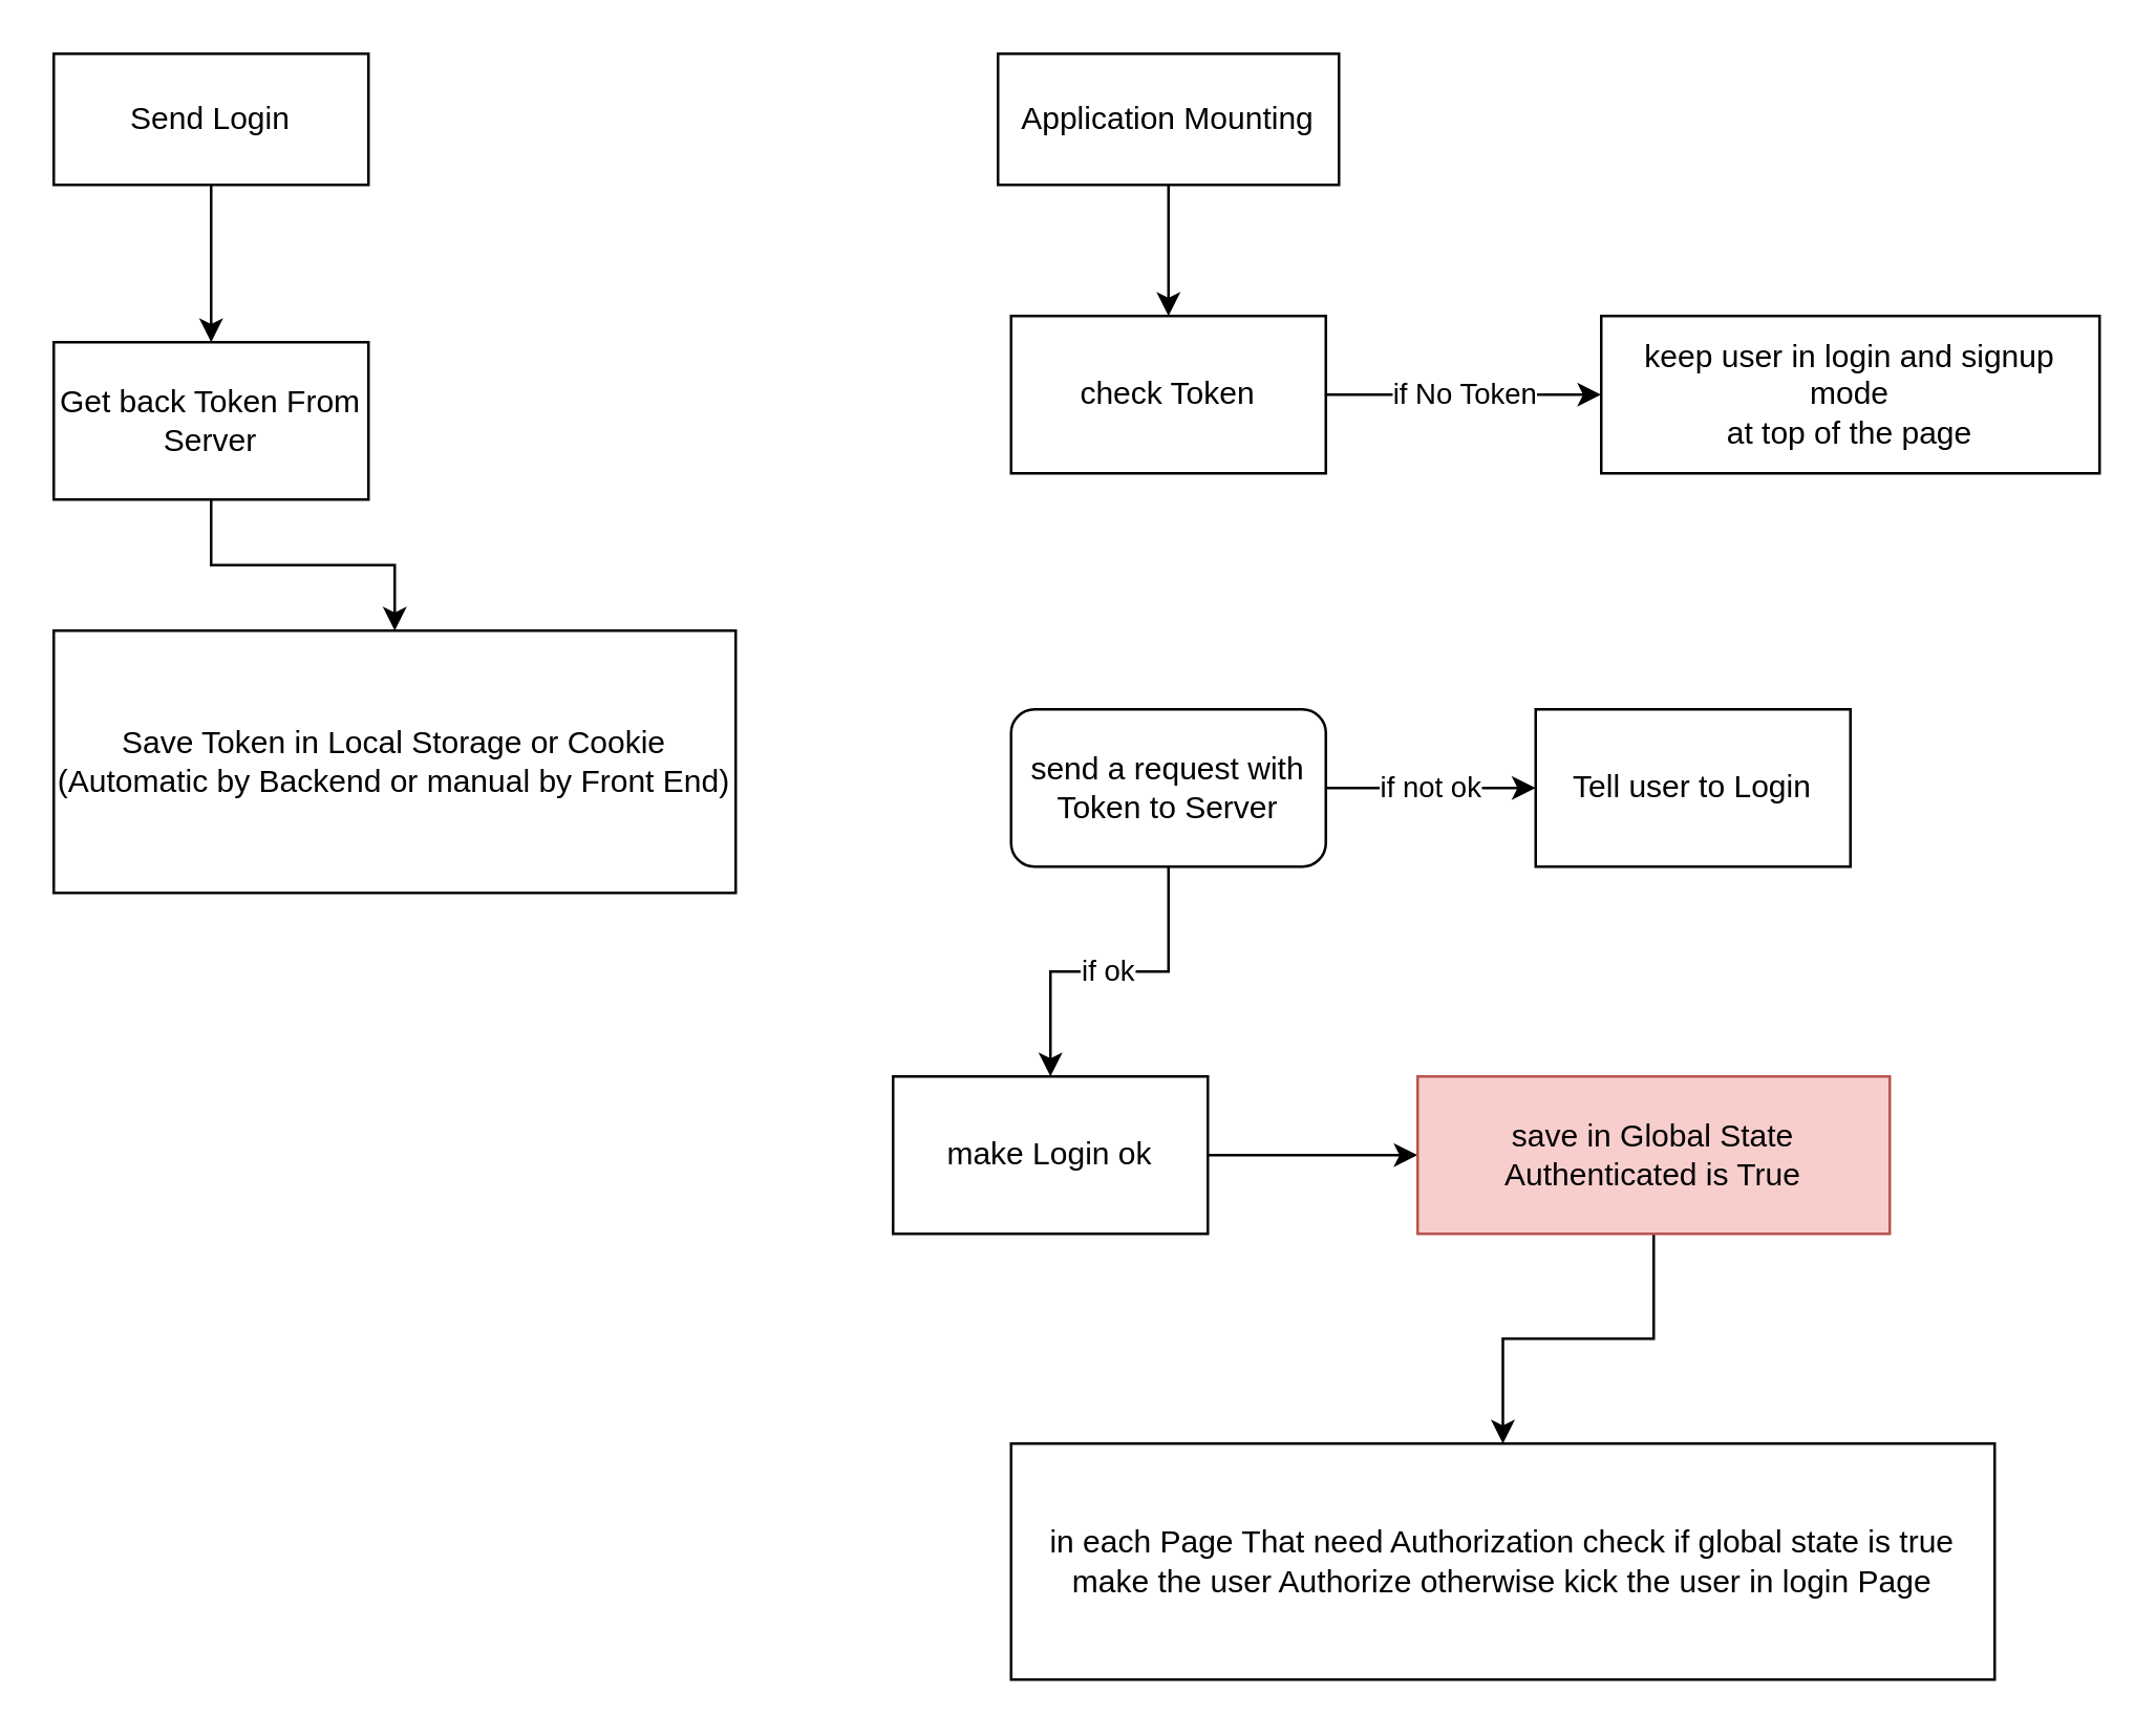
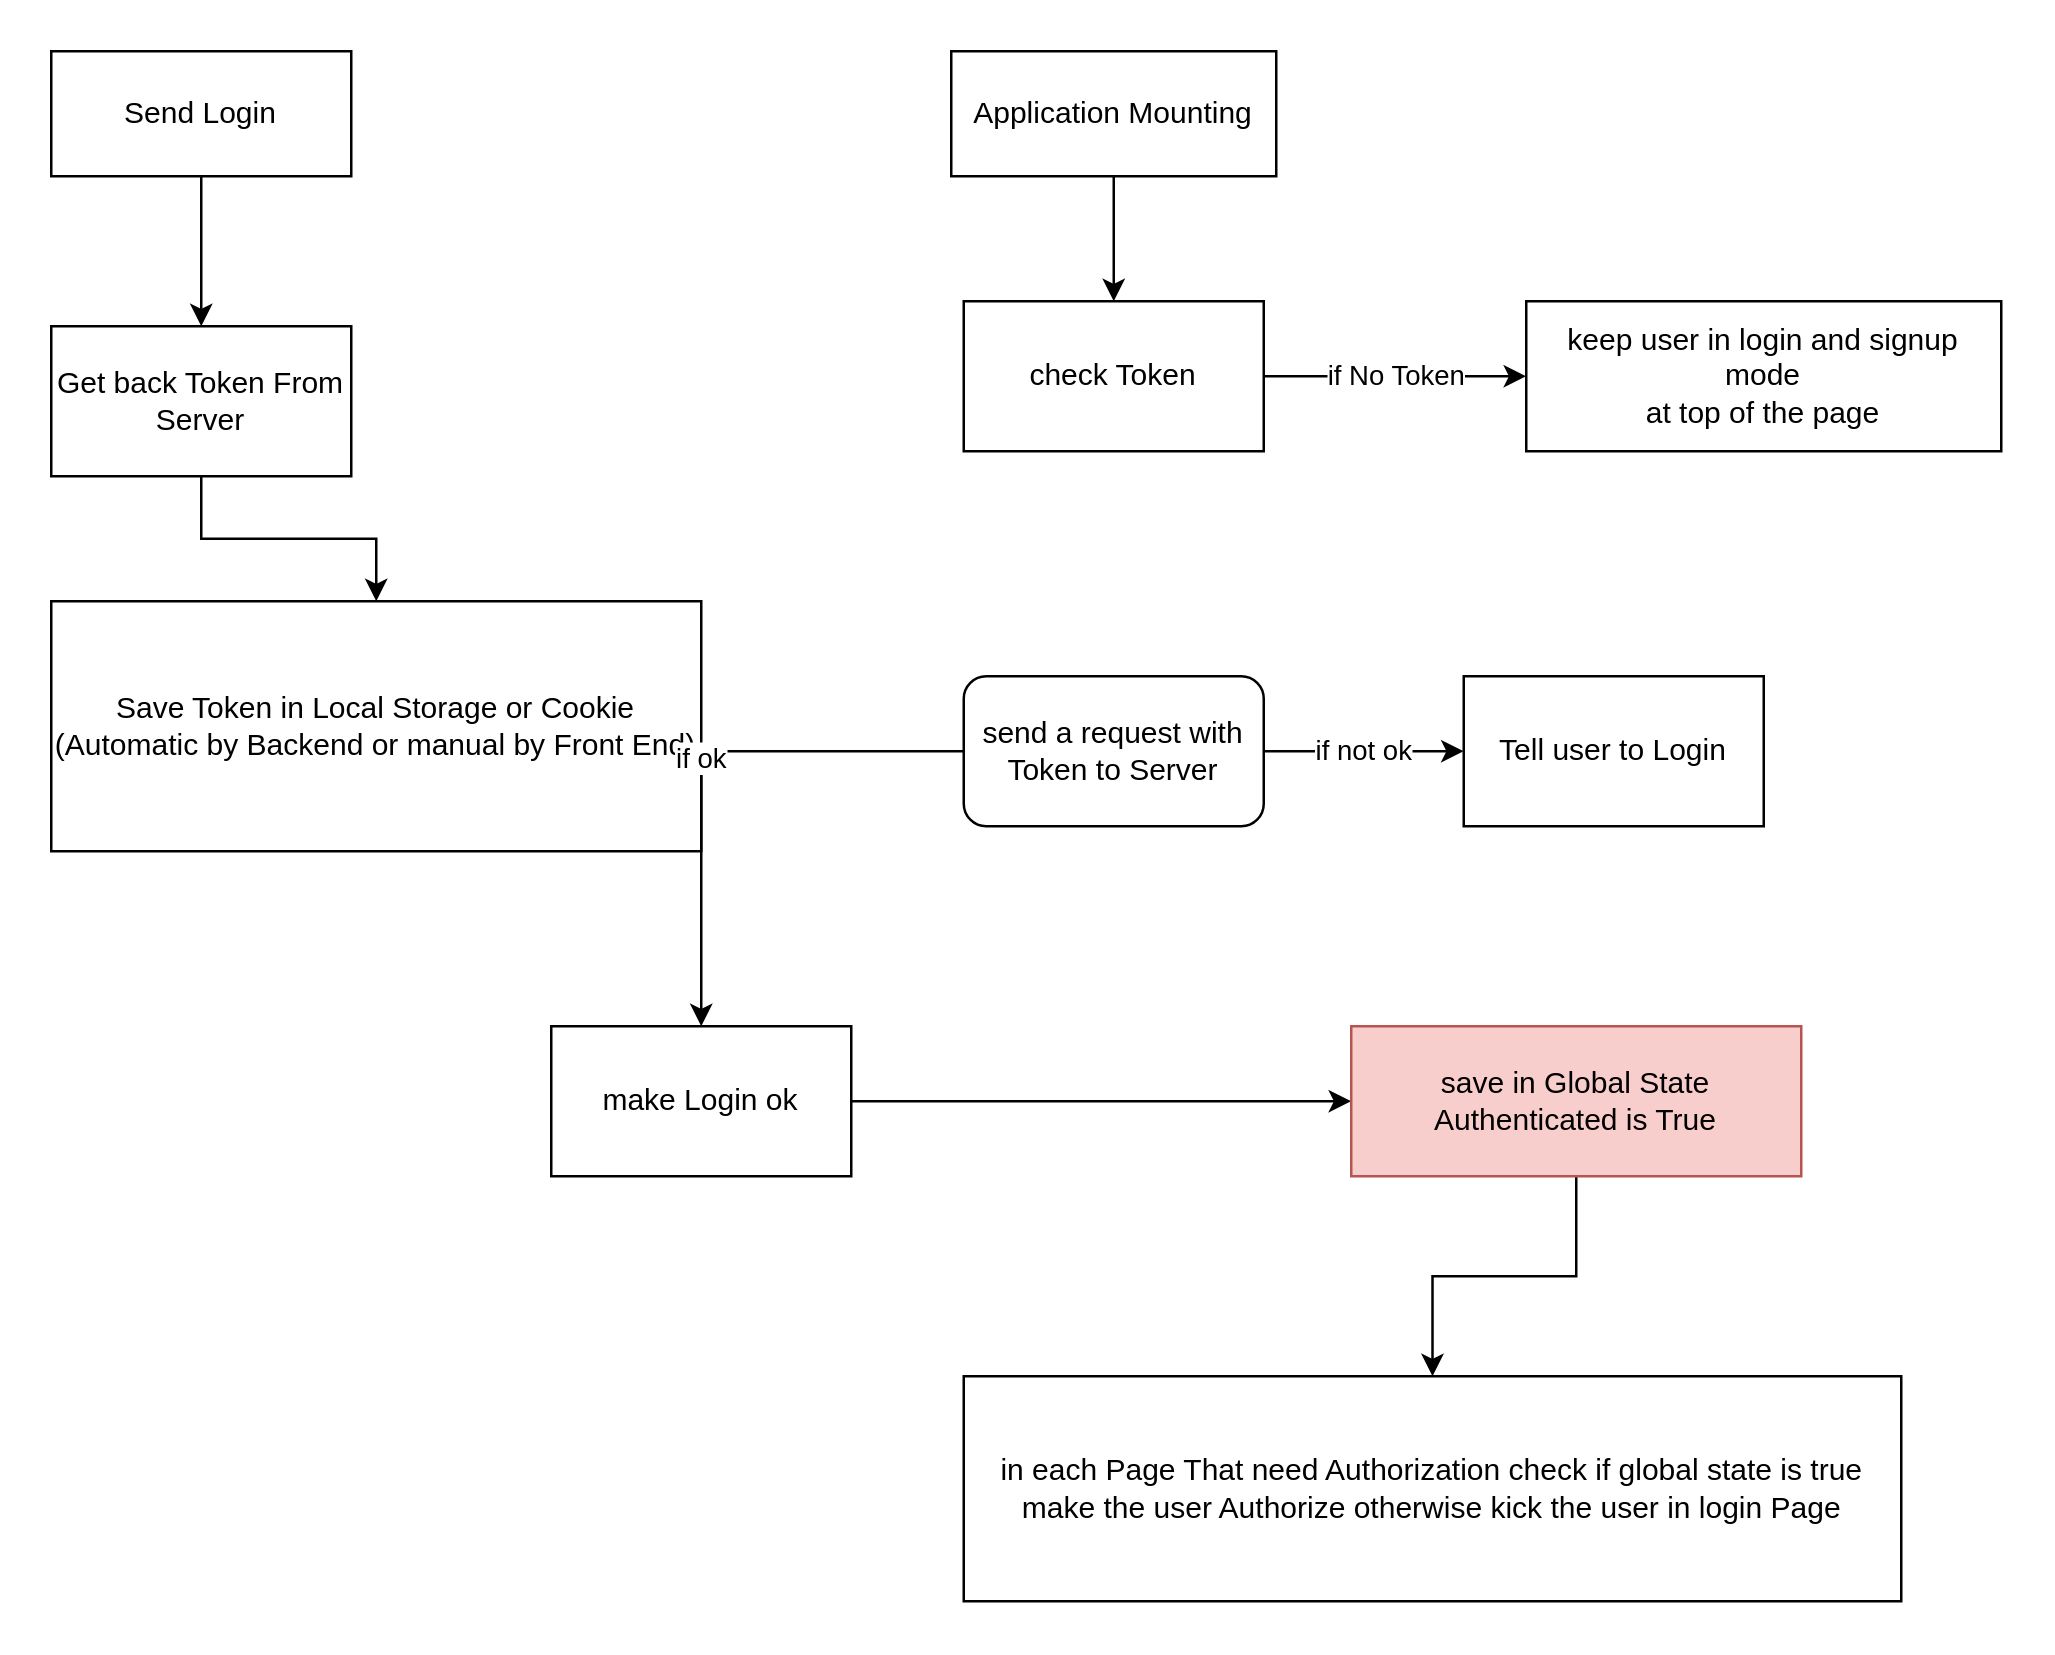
- <mxCell id="16" value="&lt;div&gt;make Login ok&lt;/div&gt;" style="whiteSpace=wrap;html=1;rounded=0;fontFamily=Helvetica;" parent="1" vertex="1"><mxGeometry x="340" y="410" width="120" height="60" as="geometry" /></mxCell>
+ <mxCell id="16" value="&lt;div&gt;make Login ok&lt;/div&gt;" style="whiteSpace=wrap;html=1;rounded=0;fontFamily=Helvetica;" parent="1" vertex="1"><mxGeometry x="220" y="410" width="120" height="60" as="geometry" /></mxCell>
